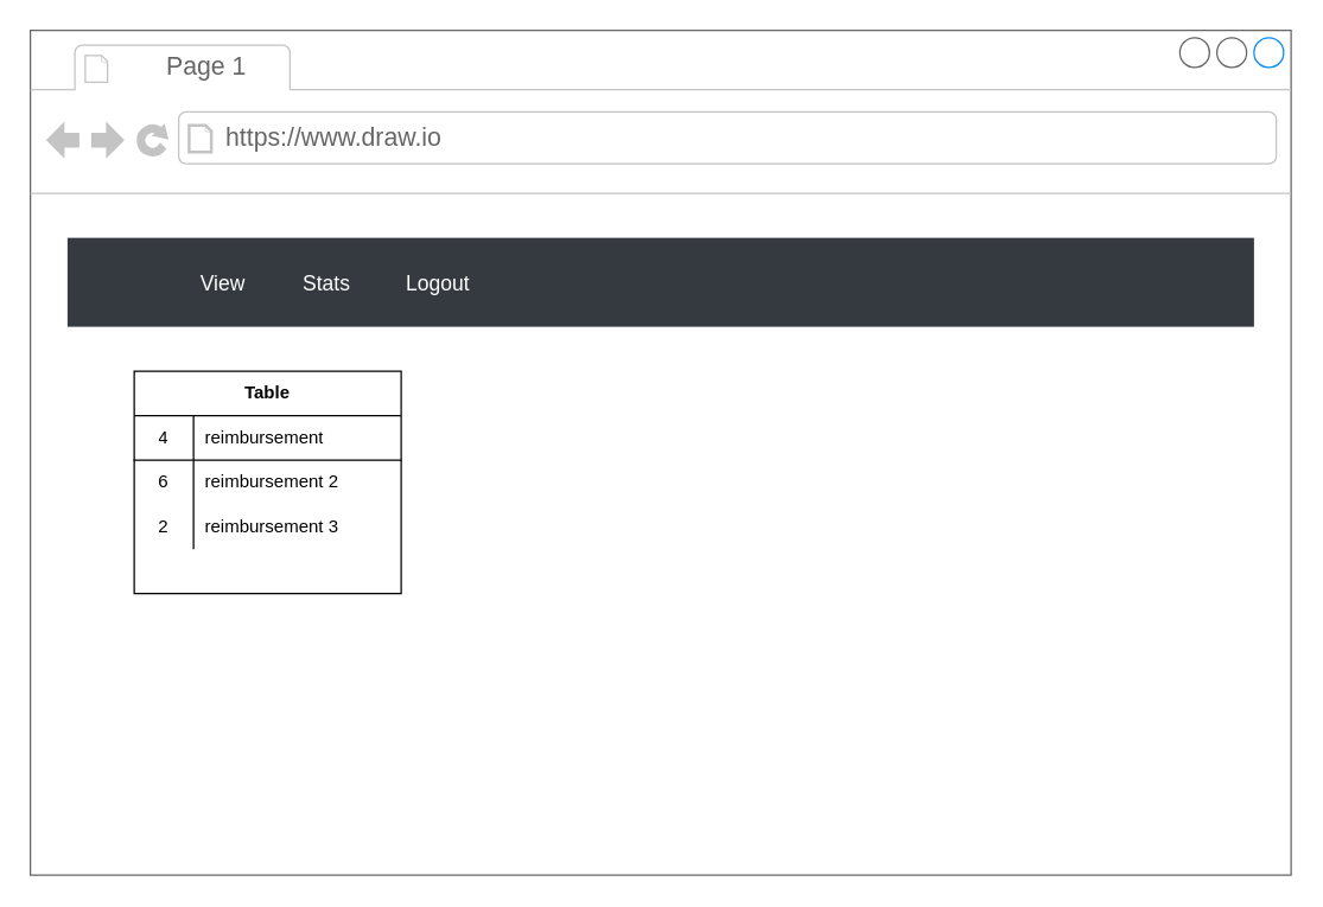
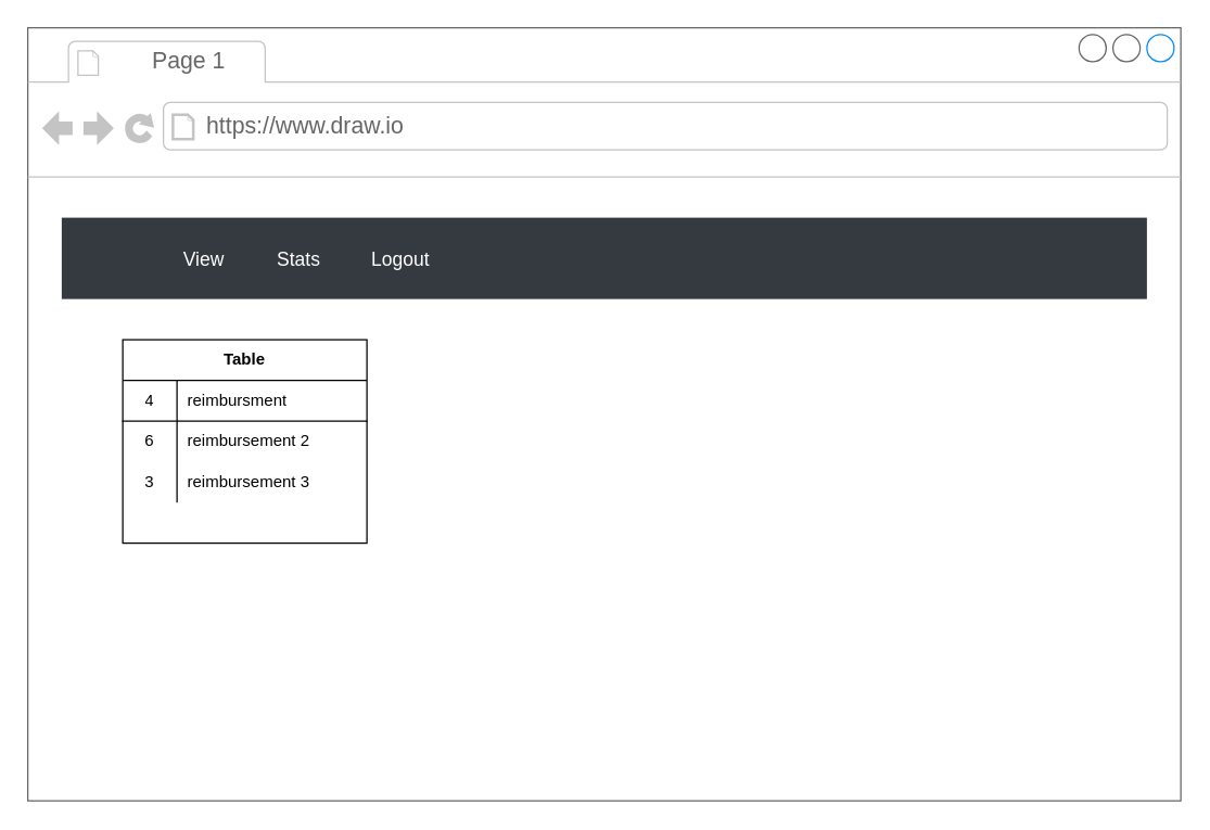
- <mxCell id="12" value="reimbursement" style="shape=partialRectangle;html=1;whiteSpace=wrap;connectable=0;fillColor=none;top=0;left=0;bottom=0;right=0;align=left;spacingLeft=6;overflow=hidden;" vertex="1" parent="10"><mxGeometry x="40" width="140" height="30" as="geometry" /></mxCell>
+ <mxCell id="12" value="reimbursment" style="shape=partialRectangle;html=1;whiteSpace=wrap;connectable=0;fillColor=none;top=0;left=0;bottom=0;right=0;align=left;spacingLeft=6;overflow=hidden;" vertex="1" parent="10"><mxGeometry x="40" width="140" height="30" as="geometry" /></mxCell>
- <mxCell id="17" value="2" style="shape=partialRectangle;html=1;whiteSpace=wrap;connectable=0;fillColor=none;top=0;left=0;bottom=0;right=0;overflow=hidden;" vertex="1" parent="16"><mxGeometry width="40" height="30" as="geometry" /></mxCell>
+ <mxCell id="17" value="3" style="shape=partialRectangle;html=1;whiteSpace=wrap;connectable=0;fillColor=none;top=0;left=0;bottom=0;right=0;overflow=hidden;" vertex="1" parent="16"><mxGeometry width="40" height="30" as="geometry" /></mxCell>
